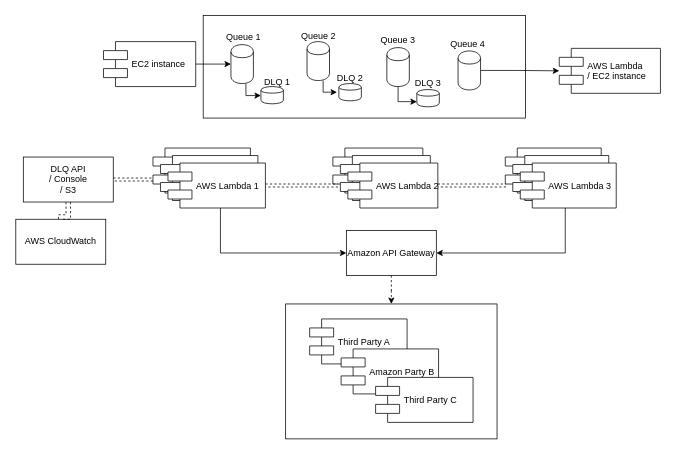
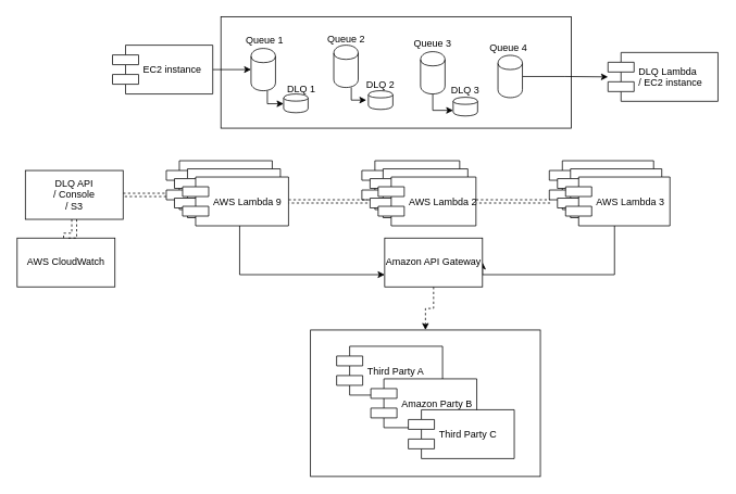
- <mxCell id="7" value="AWS Lambda &#10;/ EC2 instance" style="shape=component;align=left;spacingLeft=36;" parent="1" vertex="1"><mxGeometry x="745" y="64" width="135" height="60" as="geometry" /></mxCell>
+ <mxCell id="7" value="DLQ Lambda &#10;/ EC2 instance" style="shape=component;align=left;spacingLeft=36;" parent="1" vertex="1"><mxGeometry x="745" y="64" width="135" height="60" as="geometry" /></mxCell>
- <mxCell id="42" value="AWS Lambda 1" style="shape=component;align=left;spacingLeft=36;" parent="1" vertex="1"><mxGeometry x="223" y="217" width="130" height="60" as="geometry" /></mxCell>
+ <mxCell id="42" value="AWS Lambda 9" style="shape=component;align=left;spacingLeft=36;" parent="1" vertex="1"><mxGeometry x="223" y="217" width="130" height="60" as="geometry" /></mxCell>
- <mxCell id="43" value="Amazon API Gateway" style="rounded=0;whiteSpace=wrap;html=1;" parent="1" vertex="1"><mxGeometry x="461" y="307" width="120" height="60" as="geometry" /></mxCell>
+ <mxCell id="43" value="Amazon API Gateway" style="rounded=0;whiteSpace=wrap;html=1;" parent="1" vertex="1"><mxGeometry x="471" y="292" width="120" height="60" as="geometry" /></mxCell>
